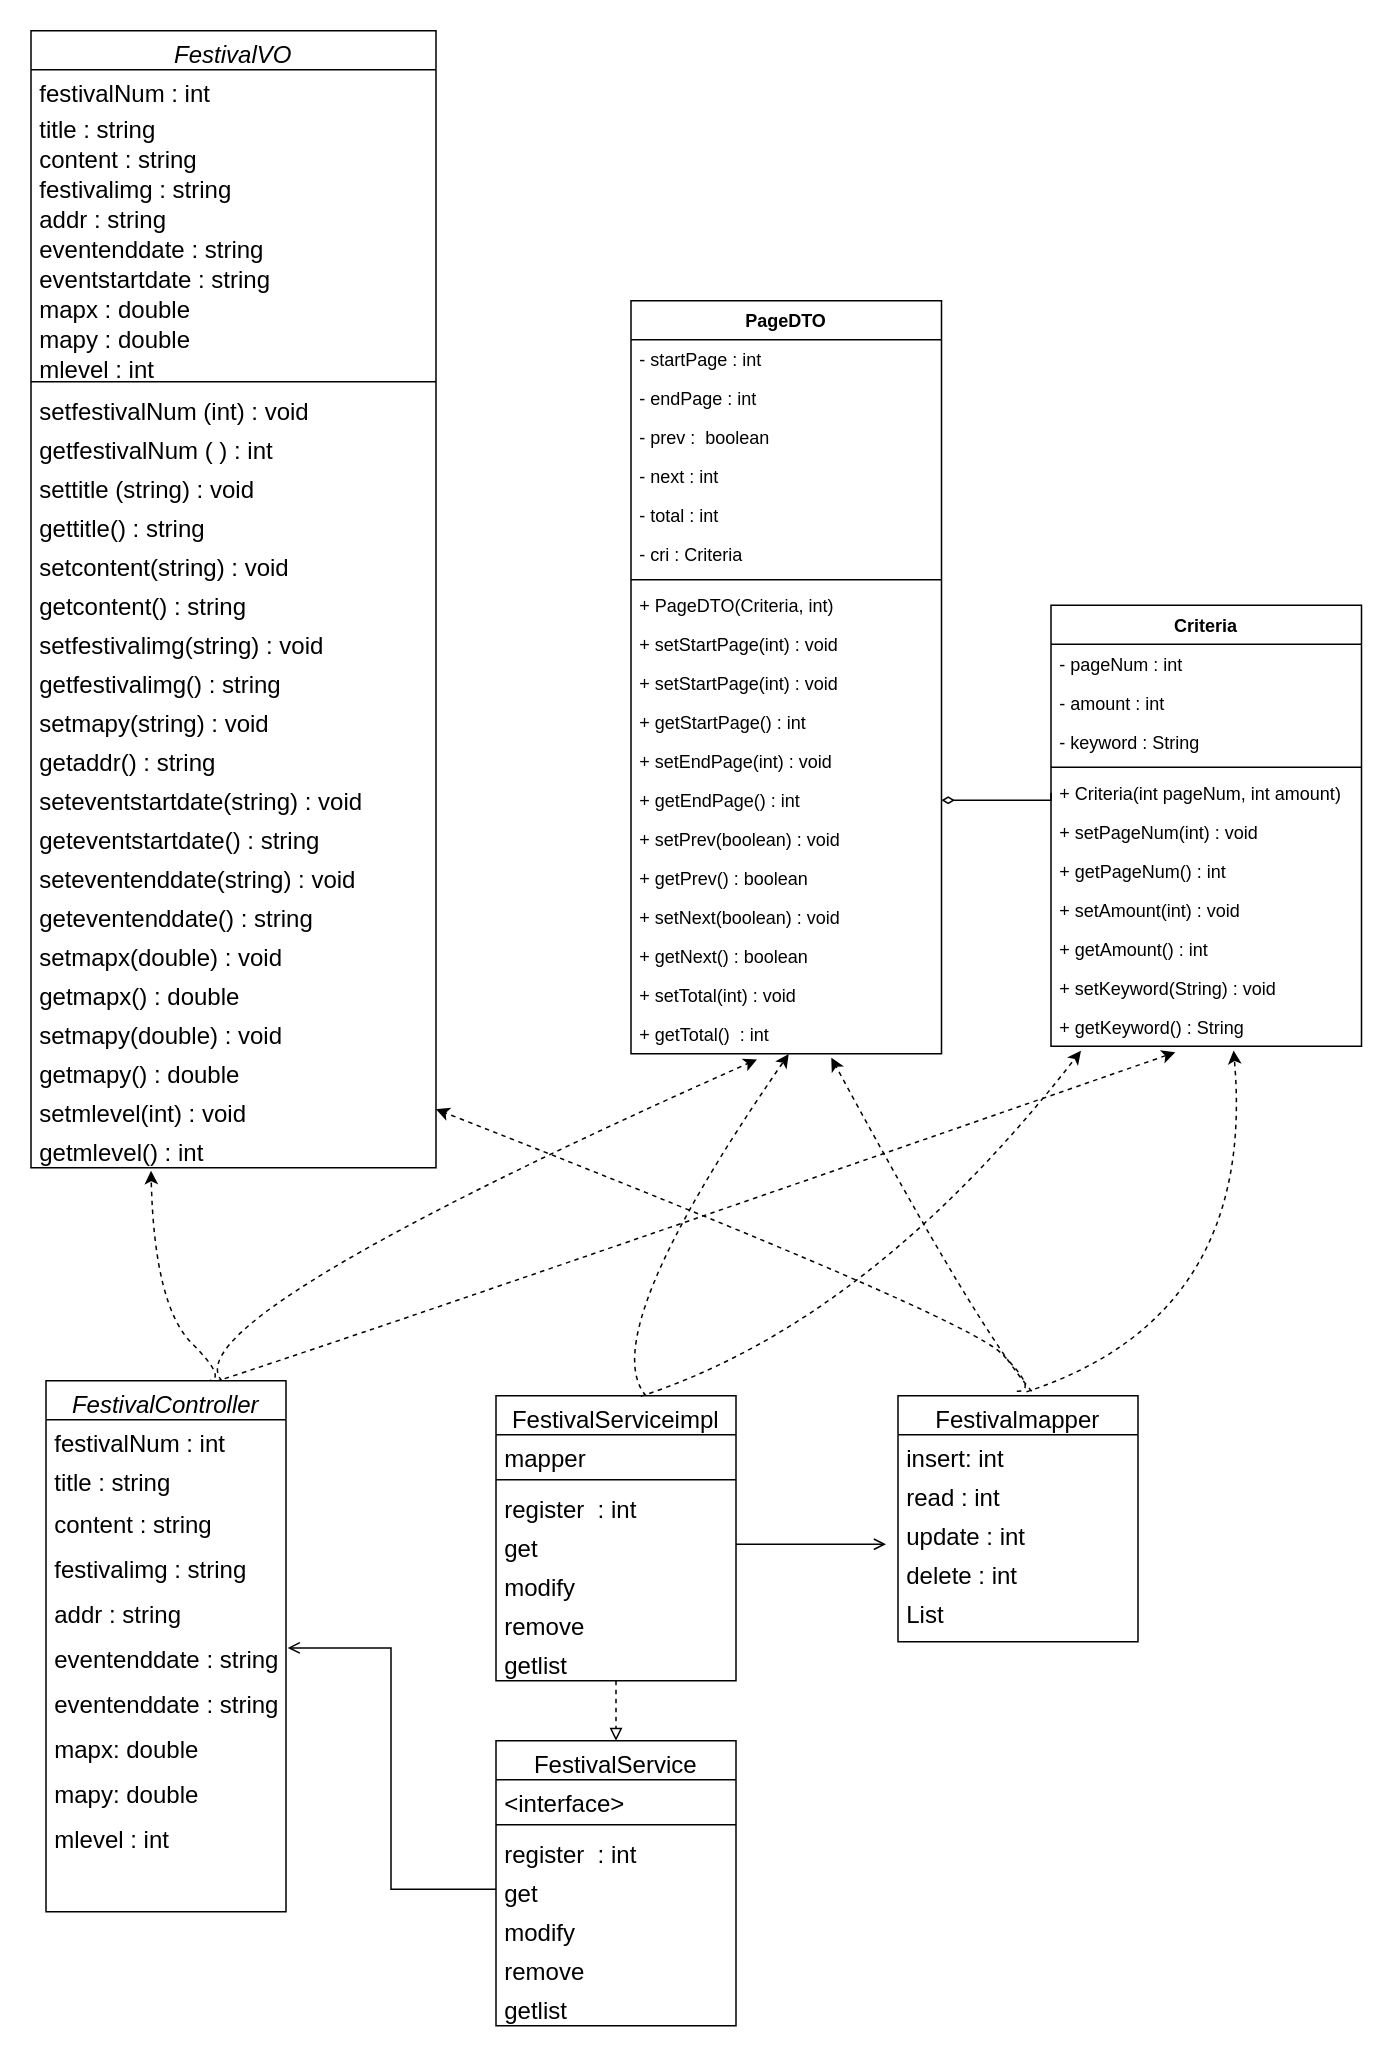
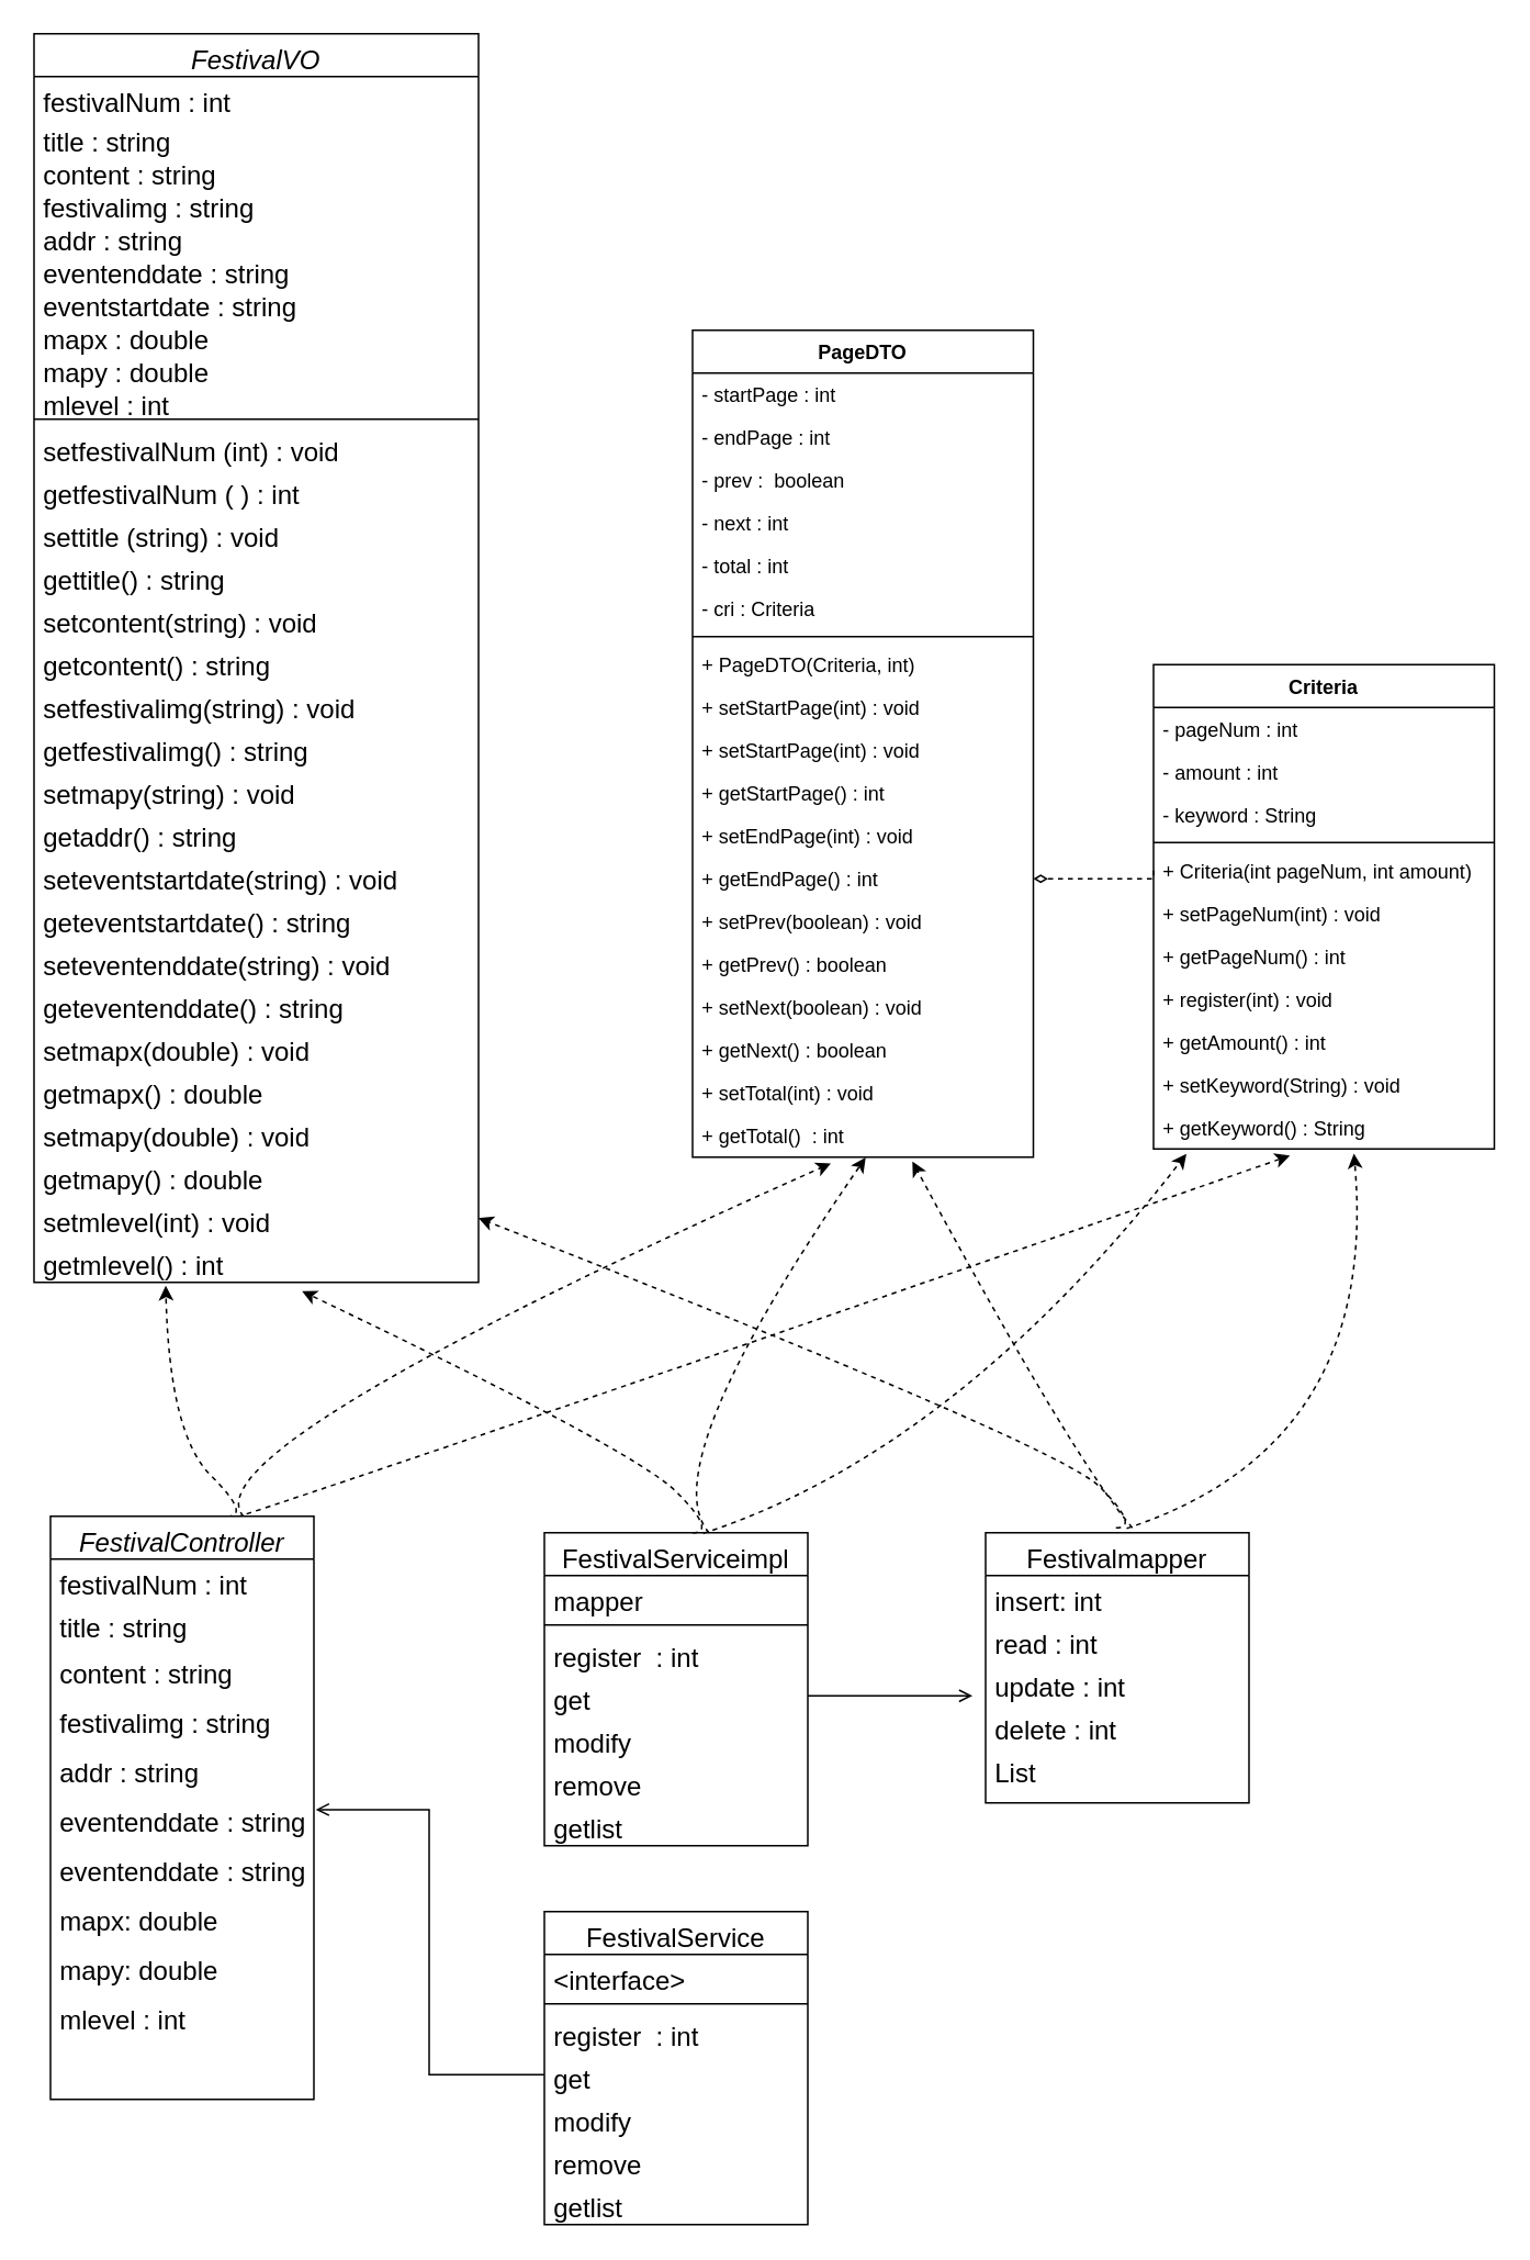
- <mxCell id="103" style="edgeStyle=orthogonalEdgeStyle;rounded=0;orthogonalLoop=1;jettySize=auto;html=1;entryX=1;entryY=0.5;entryDx=0;entryDy=0;endArrow=diamondThin;endFill=0;strokeWidth=1;exitX=0;exitY=0.5;exitDx=0;exitDy=0;" edge="1" parent="1" target="84" source="96"><mxGeometry relative="1" as="geometry"><mxPoint x="696" y="533" as="sourcePoint" /><Array as="points"><mxPoint x="700" y="533" /></Array></mxGeometry></mxCell>
+ <mxCell id="103" style="edgeStyle=orthogonalEdgeStyle;rounded=0;orthogonalLoop=1;jettySize=auto;html=1;entryX=1;entryY=0.5;entryDx=0;entryDy=0;endArrow=diamondThin;endFill=0;strokeWidth=1;exitX=0;exitY=0.5;exitDx=0;exitDy=0;dashed=1;" edge="1" parent="1" target="84" source="96"><mxGeometry relative="1" as="geometry"><mxPoint x="696" y="533" as="sourcePoint" /><Array as="points"><mxPoint x="700" y="533" /></Array></mxGeometry></mxCell>
- <mxCell id="99" value="+ setAmount(int) : void" style="text;strokeColor=none;fillColor=none;align=left;verticalAlign=top;spacingLeft=4;spacingRight=4;overflow=hidden;rotatable=0;points=[[0,0.5],[1,0.5]];portConstraint=eastwest;" vertex="1" parent="91"><mxGeometry y="190" width="207" height="26" as="geometry" /></mxCell>
+ <mxCell id="99" value="+ register(int) : void" style="text;strokeColor=none;fillColor=none;align=left;verticalAlign=top;spacingLeft=4;spacingRight=4;overflow=hidden;rotatable=0;points=[[0,0.5],[1,0.5]];portConstraint=eastwest;" vertex="1" parent="91"><mxGeometry y="190" width="207" height="26" as="geometry" /></mxCell>
+ <mxCell id="106" value="" style="curved=1;endArrow=classic;html=1;rounded=0;dashed=1;fontSize=16;entryX=0.603;entryY=1.208;entryDx=0;entryDy=0;entryPerimeter=0;" edge="1" parent="1" source="38" target="33"><mxGeometry width="50" height="50" relative="1" as="geometry"><mxPoint x="385" y="930" as="sourcePoint" /><mxPoint x="435" y="880" as="targetPoint" /><Array as="points"><mxPoint x="420" y="930" /><mxPoint x="435" y="930" /><mxPoint x="385" y="880" /></Array></mxGeometry></mxCell>
- <mxCell id="37" value="" style="edgeStyle=orthogonalEdgeStyle;rounded=0;orthogonalLoop=1;jettySize=auto;html=1;fontSize=16;endArrow=block;endFill=0;dashed=1;" parent="1" source="38" target="63" edge="1"><mxGeometry relative="1" as="geometry" /></mxCell>
